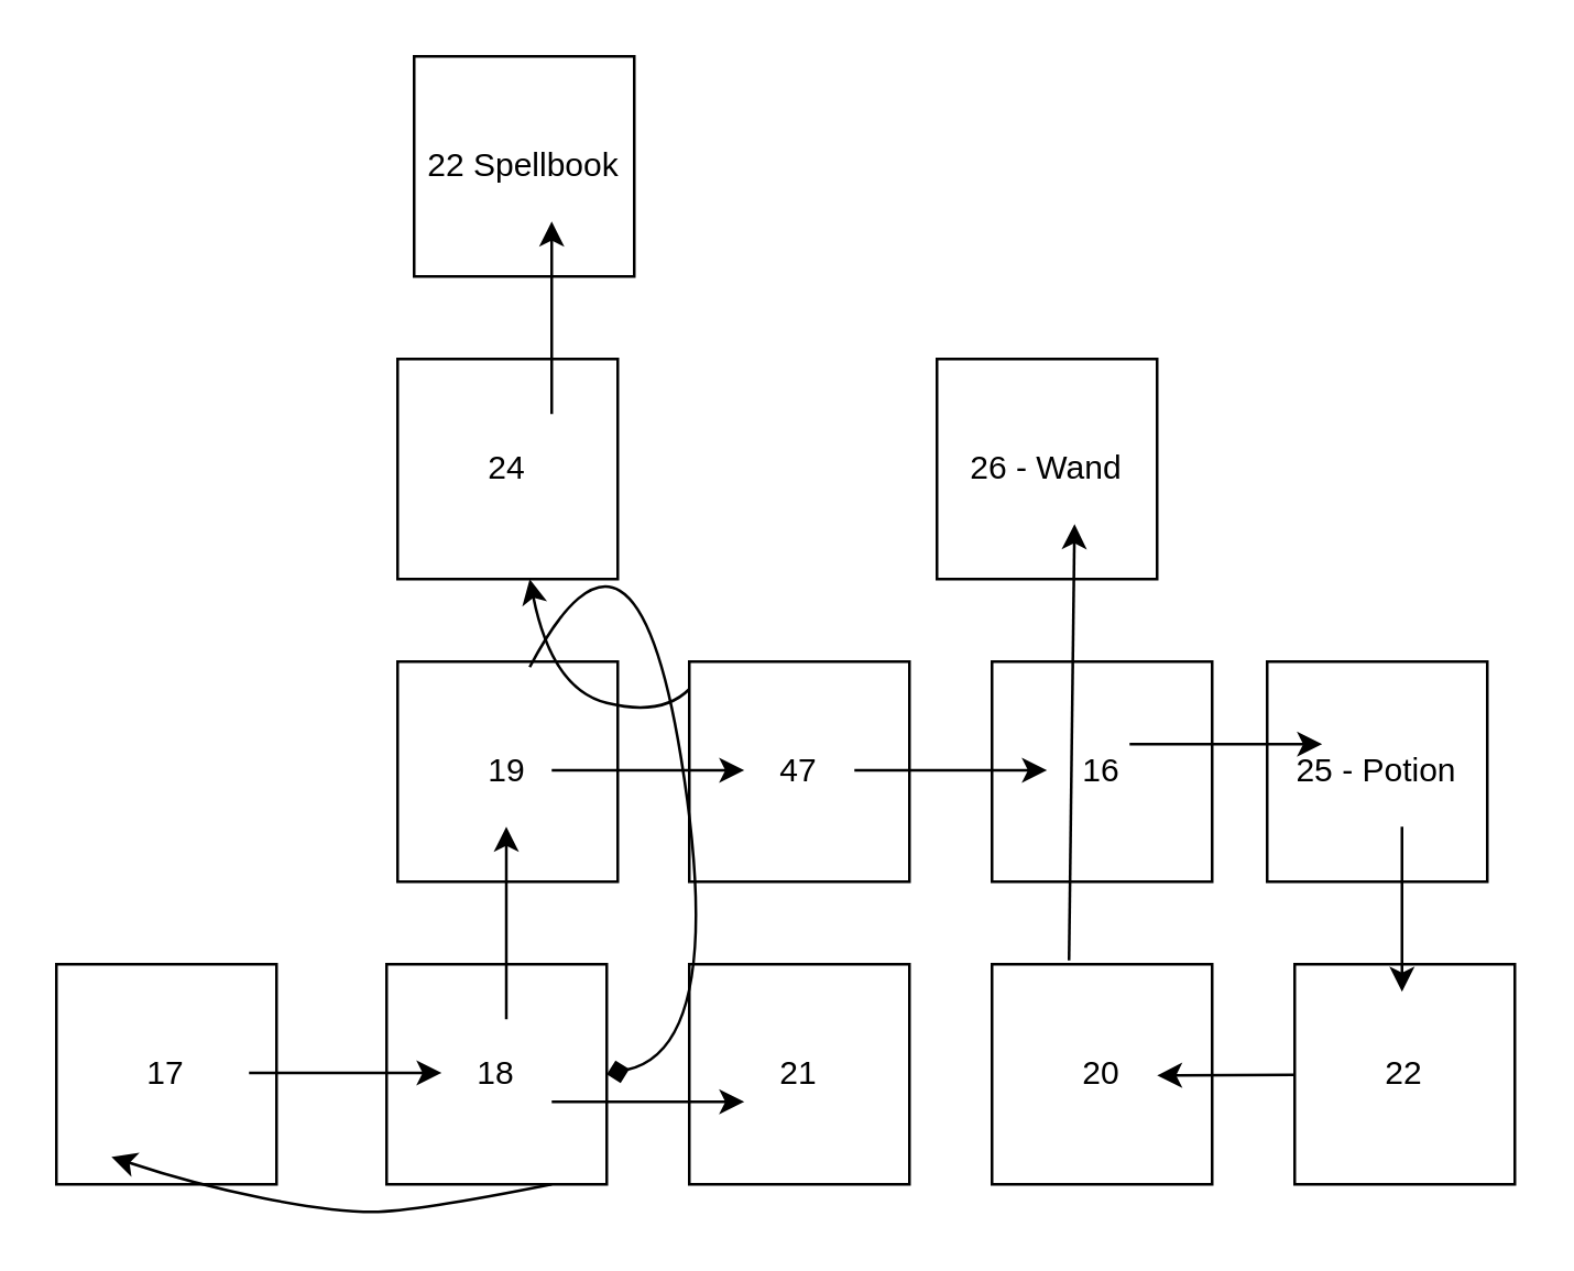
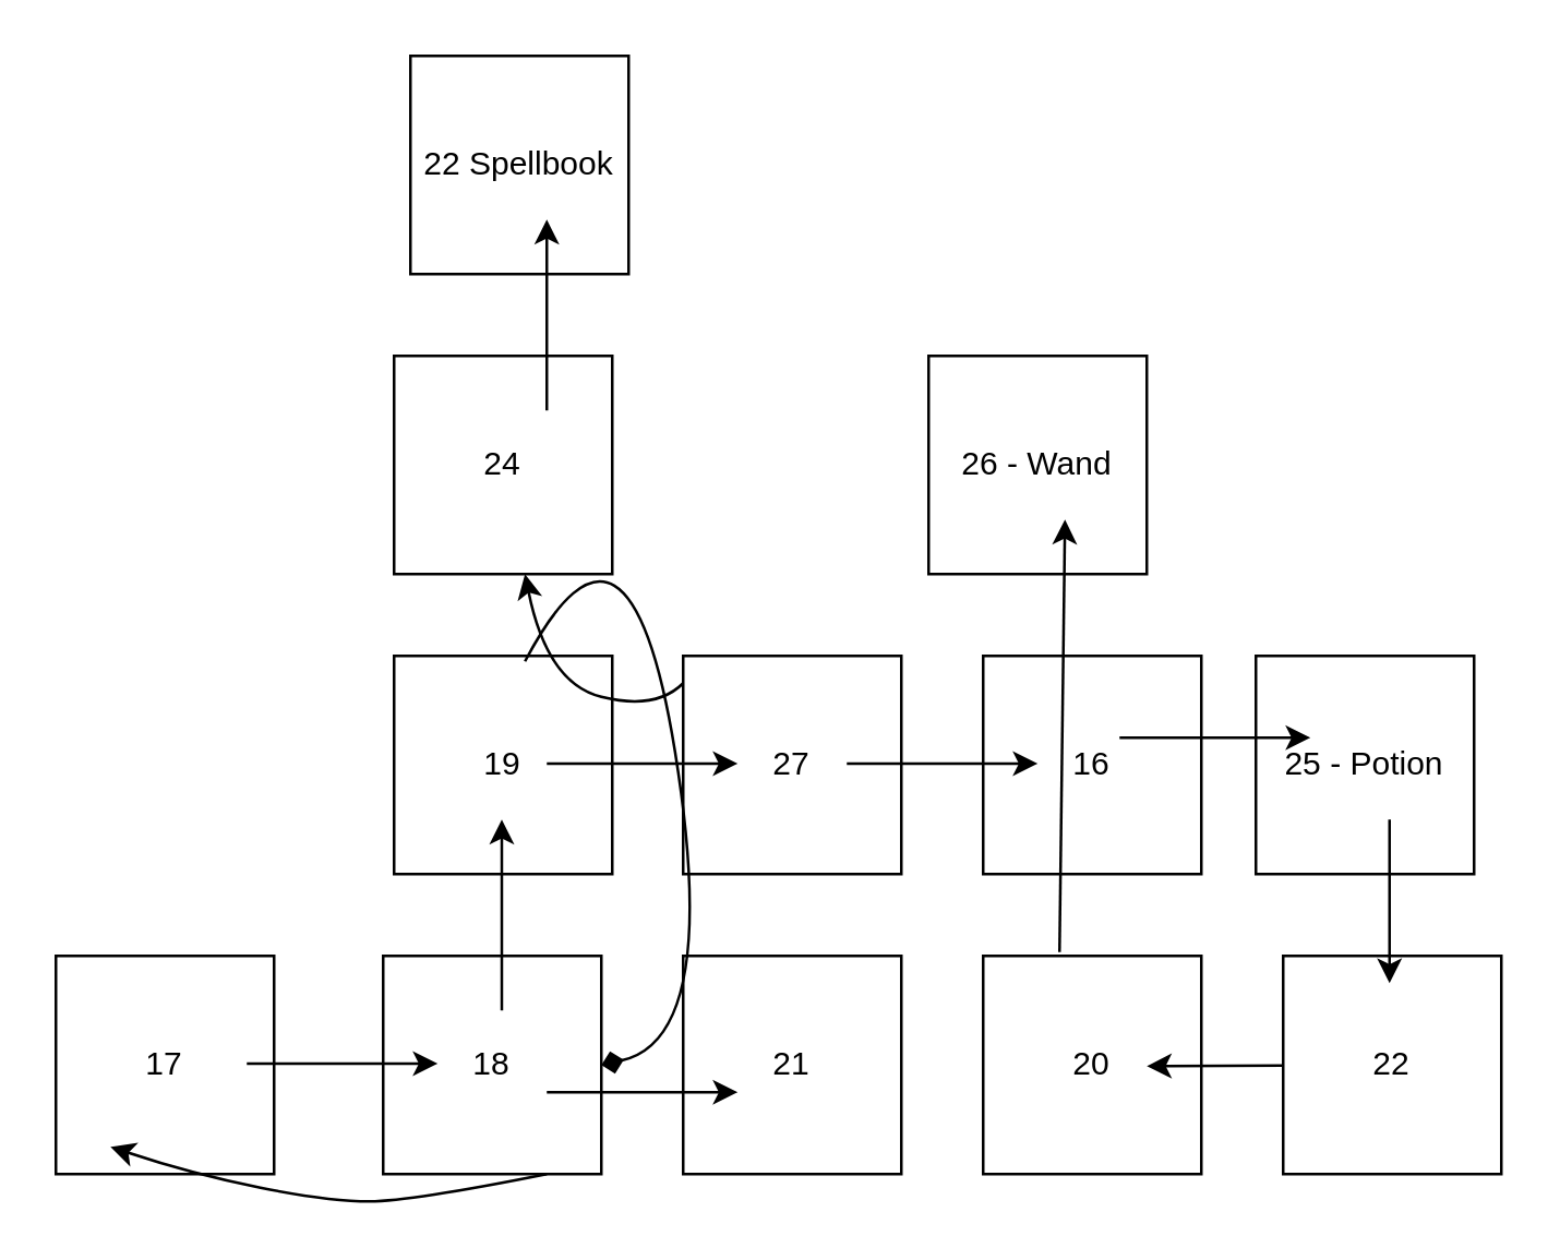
- <mxCell id="10" value="47" style="whiteSpace=wrap;html=1;aspect=fixed;" vertex="1" parent="1"><mxGeometry x="250" y="240" width="80" height="80" as="geometry" /></mxCell>
+ <mxCell id="10" value="27" style="whiteSpace=wrap;html=1;aspect=fixed;" vertex="1" parent="1"><mxGeometry x="250" y="240" width="80" height="80" as="geometry" /></mxCell>
